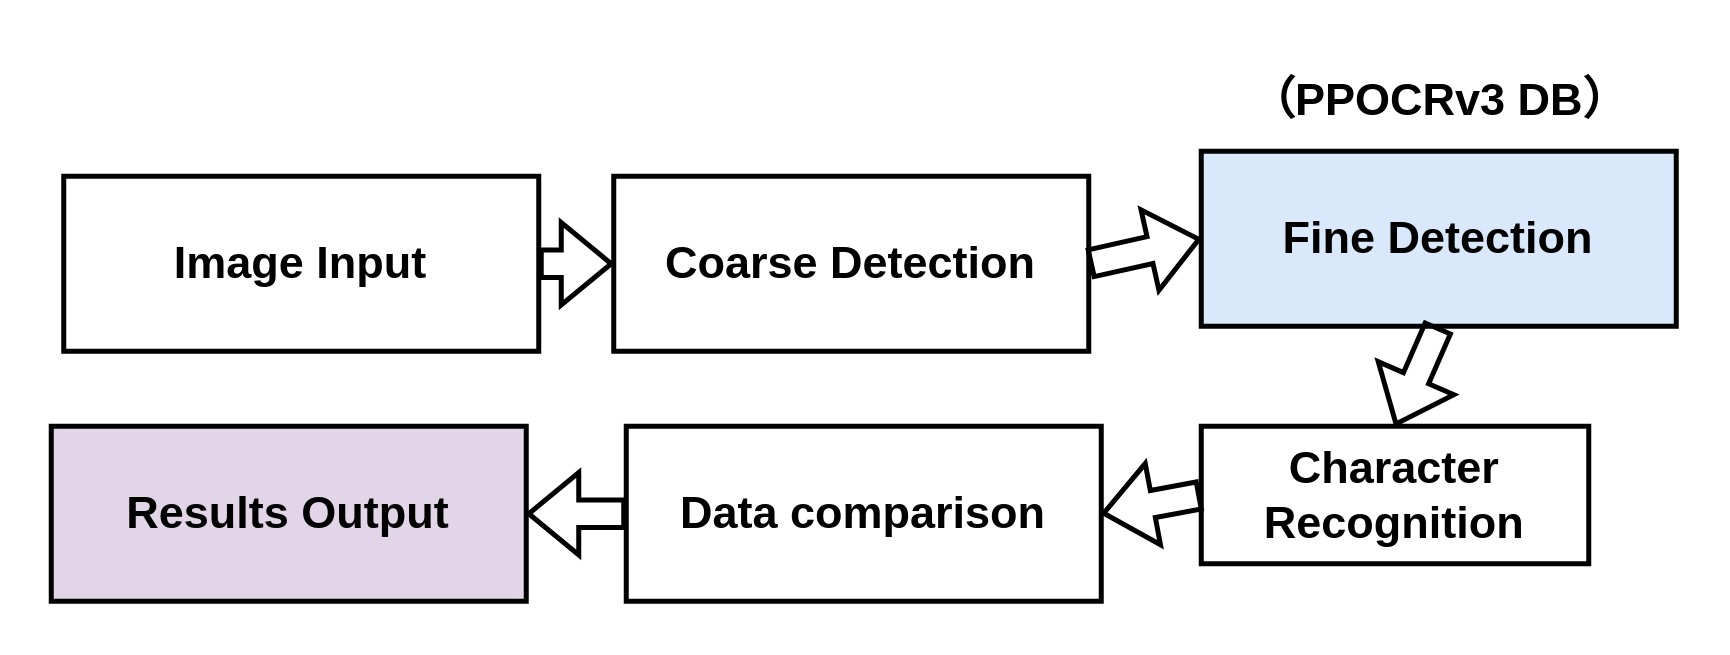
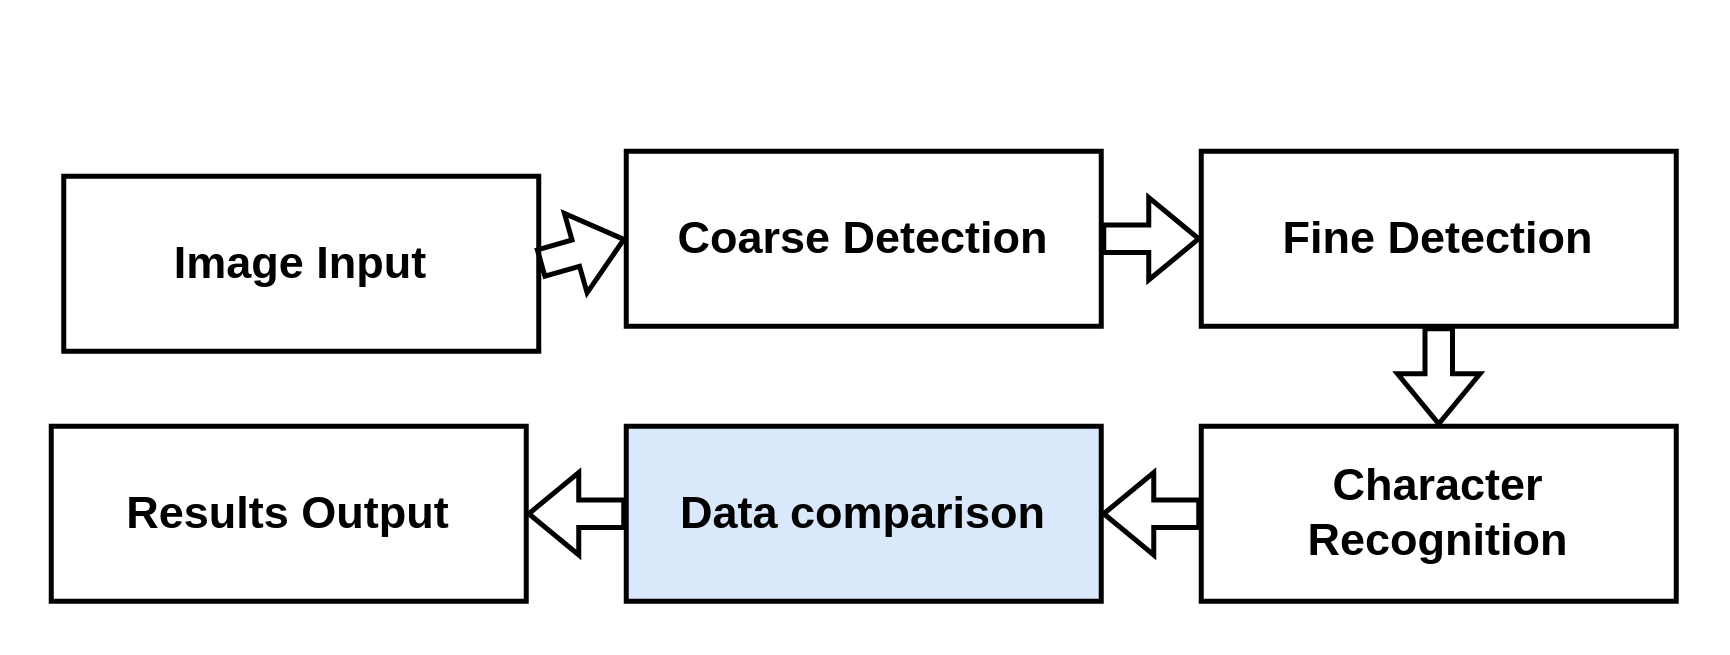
- <mxCell id="7" value="（PPOCRv3&amp;nbsp;DB）" style="text;html=1;align=center;verticalAlign=middle;resizable=0;points=[];autosize=1;strokeColor=none;fillColor=none;fontSize=18;fontStyle=1;strokeWidth=2;" vertex="1" parent="1"><mxGeometry x="490" y="20" width="170" height="40" as="geometry" /></mxCell>
- <mxCell id="6" value="&lt;span style=&quot;font-size: 18px;&quot; lang=&quot;EN-US&quot;&gt;Fine Detection&lt;/span&gt;" style="rounded=0;whiteSpace=wrap;html=1;fontStyle=1;strokeWidth=2;fillColor=#dae8fc;" vertex="1" parent="1"><mxGeometry x="480" y="60" width="190" height="70" as="geometry" /></mxCell>
+ <mxCell id="6" value="&lt;span style=&quot;font-size: 18px;&quot; lang=&quot;EN-US&quot;&gt;Fine Detection&lt;/span&gt;" style="rounded=0;whiteSpace=wrap;html=1;fontStyle=1;strokeWidth=2;" vertex="1" parent="1"><mxGeometry x="480" y="60" width="190" height="70" as="geometry" /></mxCell>
- <mxCell id="3" value="&lt;span lang=&quot;EN-US&quot;&gt;&lt;font style=&quot;font-size: 18px;&quot;&gt;Coarse Detection&lt;/font&gt;&lt;/span&gt;" style="rounded=0;whiteSpace=wrap;html=1;fontStyle=1;strokeWidth=2;" vertex="1" parent="1"><mxGeometry x="245" y="70" width="190" height="70" as="geometry" /></mxCell>
+ <mxCell id="3" value="&lt;span lang=&quot;EN-US&quot;&gt;&lt;font style=&quot;font-size: 18px;&quot;&gt;Coarse Detection&lt;/font&gt;&lt;/span&gt;" style="rounded=0;whiteSpace=wrap;html=1;fontStyle=1;strokeWidth=2;" vertex="1" parent="1"><mxGeometry x="250" y="60" width="190" height="70" as="geometry" /></mxCell>
- <mxCell id="8" value="&lt;font style=&quot;font-size: 18px;&quot;&gt;Character Recognition&lt;/font&gt;" style="rounded=0;whiteSpace=wrap;html=1;fontStyle=1;strokeWidth=2;" vertex="1" parent="1"><mxGeometry x="480" y="170" width="155" height="55" as="geometry" /></mxCell>
+ <mxCell id="8" value="&lt;font style=&quot;font-size: 18px;&quot;&gt;Character Recognition&lt;/font&gt;" style="rounded=0;whiteSpace=wrap;html=1;fontStyle=1;strokeWidth=2;" vertex="1" parent="1"><mxGeometry x="480" y="170" width="190" height="70" as="geometry" /></mxCell>
- <mxCell id="12" value="&lt;font style=&quot;font-size: 18px;&quot;&gt;Results Output&lt;/font&gt;" style="rounded=0;whiteSpace=wrap;html=1;fontStyle=1;strokeWidth=2;fillColor=#e1d5e7;" vertex="1" parent="1"><mxGeometry x="20" y="170" width="190" height="70" as="geometry" /></mxCell>
+ <mxCell id="12" value="&lt;font style=&quot;font-size: 18px;&quot;&gt;Results Output&lt;/font&gt;" style="rounded=0;whiteSpace=wrap;html=1;fontStyle=1;strokeWidth=2;" vertex="1" parent="1"><mxGeometry x="20" y="170" width="190" height="70" as="geometry" /></mxCell>
- <mxCell id="11" value="&lt;font style=&quot;font-size: 18px;&quot;&gt;Data comparison&lt;/font&gt;" style="rounded=0;whiteSpace=wrap;html=1;fontStyle=1;strokeWidth=2;" vertex="1" parent="1"><mxGeometry x="250" y="170" width="190" height="70" as="geometry" /></mxCell>
+ <mxCell id="11" value="&lt;font style=&quot;font-size: 18px;&quot;&gt;Data comparison&lt;/font&gt;" style="rounded=0;whiteSpace=wrap;html=1;fontStyle=1;strokeWidth=2;fillColor=#dae8fc;" vertex="1" parent="1"><mxGeometry x="250" y="170" width="190" height="70" as="geometry" /></mxCell>
